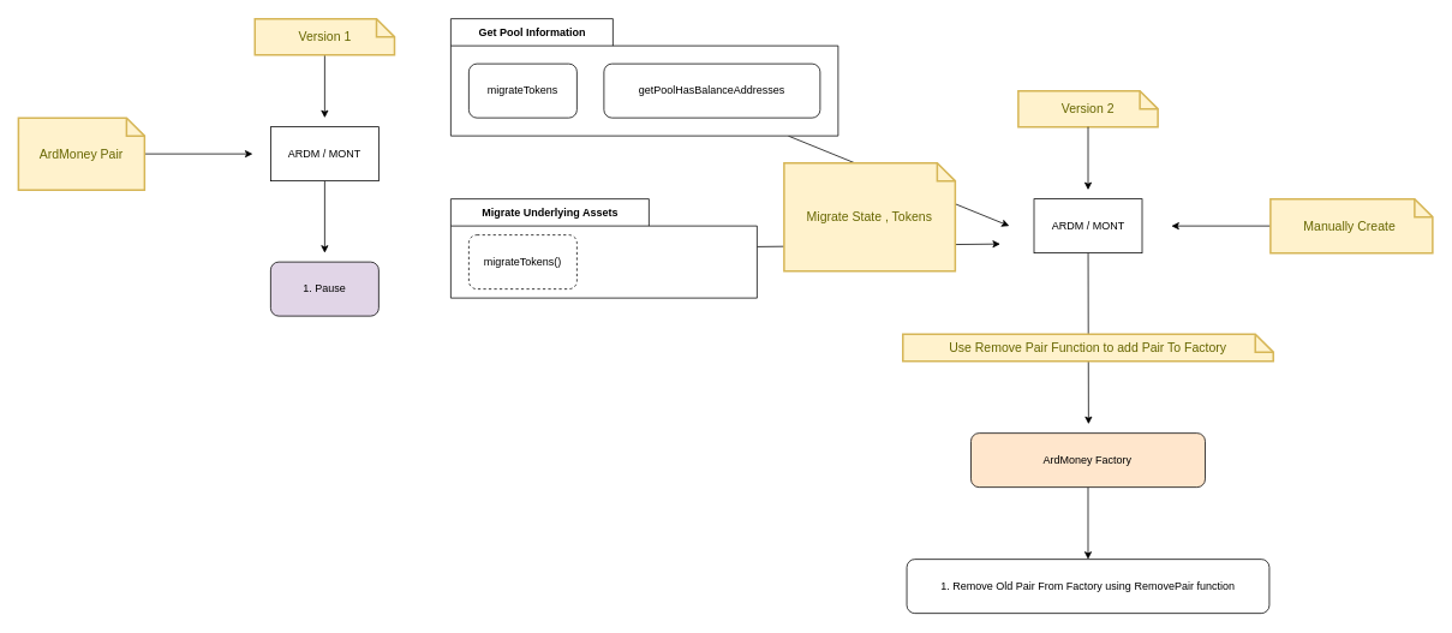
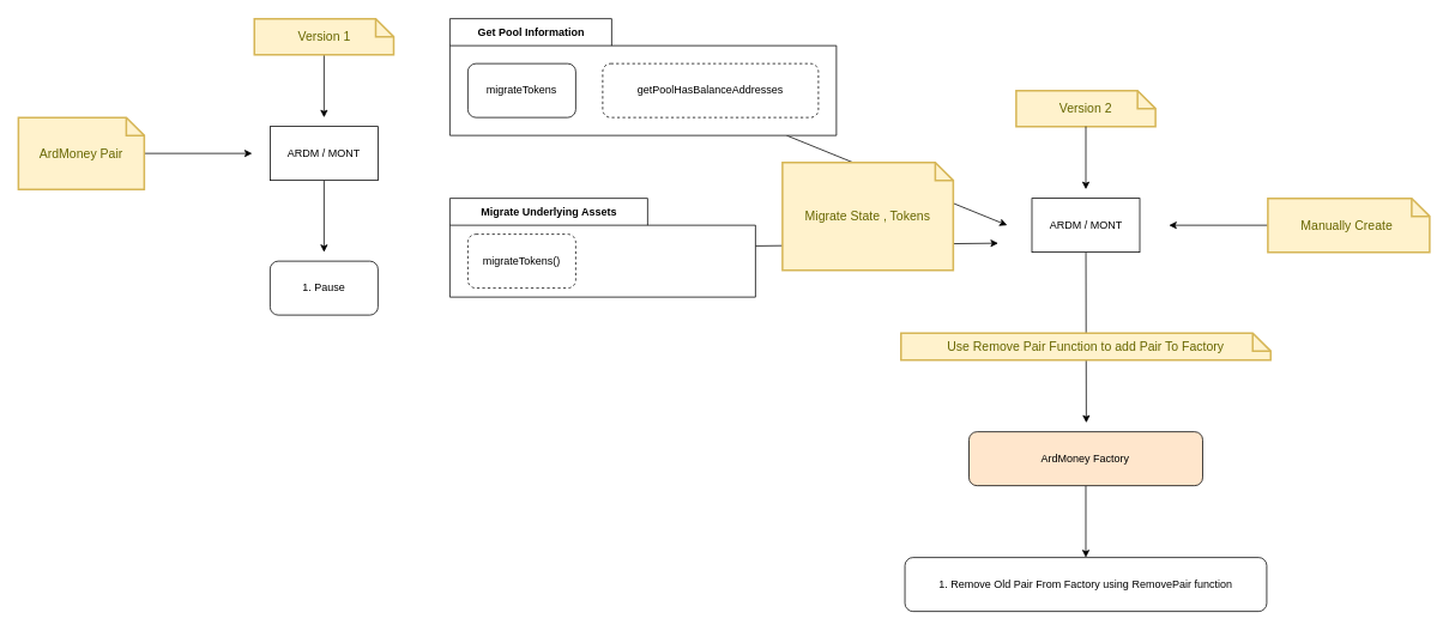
- <mxCell id="10" value="getPoolHasBalanceAddresses" style="rounded=1;whiteSpace=wrap;html=1;" vertex="1" parent="8"><mxGeometry x="170" y="50" width="240" height="60" as="geometry" /></mxCell>
+ <mxCell id="10" value="getPoolHasBalanceAddresses" style="rounded=1;whiteSpace=wrap;html=1;dashed=1;" vertex="1" parent="8"><mxGeometry x="170" y="50" width="240" height="60" as="geometry" /></mxCell>
- <mxCell id="6" value="1. Pause" style="rounded=1;whiteSpace=wrap;html=1;fillColor=#e1d5e7;" vertex="1" parent="1"><mxGeometry x="300" y="290" width="120" height="60" as="geometry" /></mxCell>
+ <mxCell id="6" value="1. Pause" style="rounded=1;whiteSpace=wrap;html=1;" vertex="1" parent="1"><mxGeometry x="300" y="290" width="120" height="60" as="geometry" /></mxCell>
